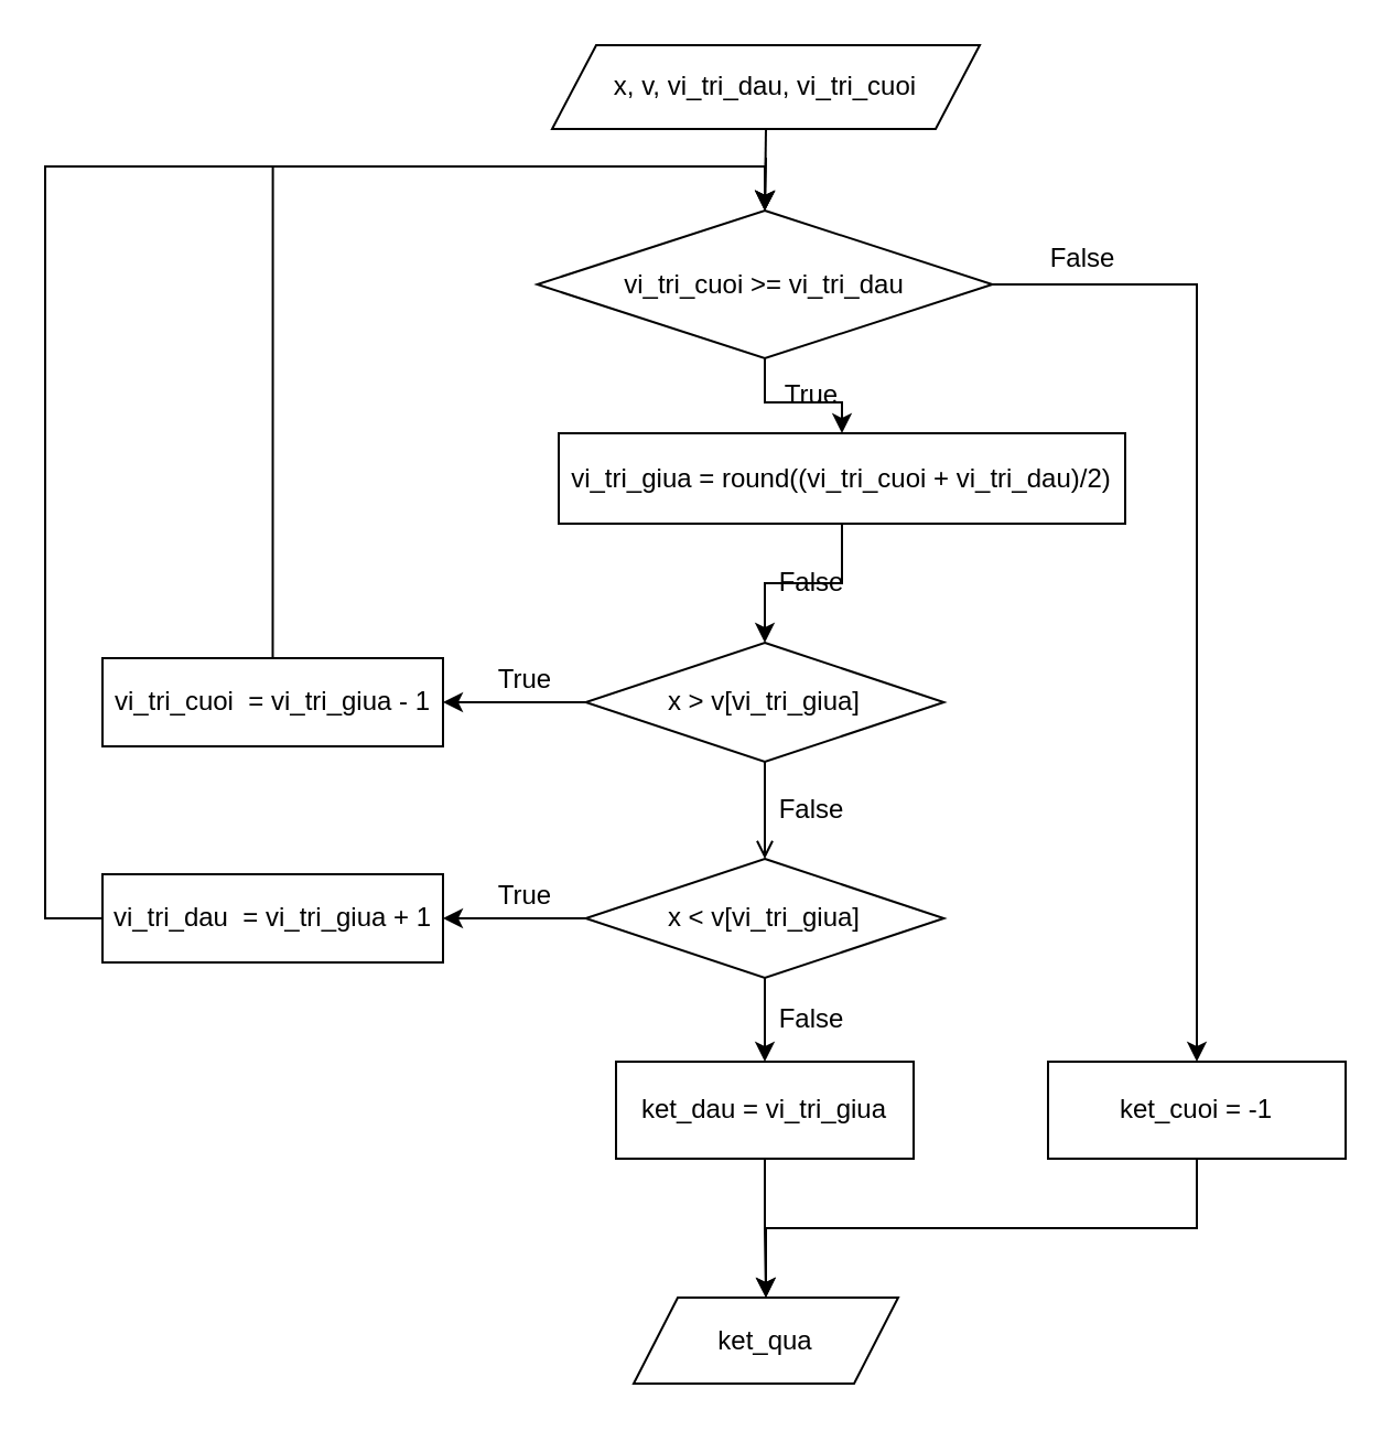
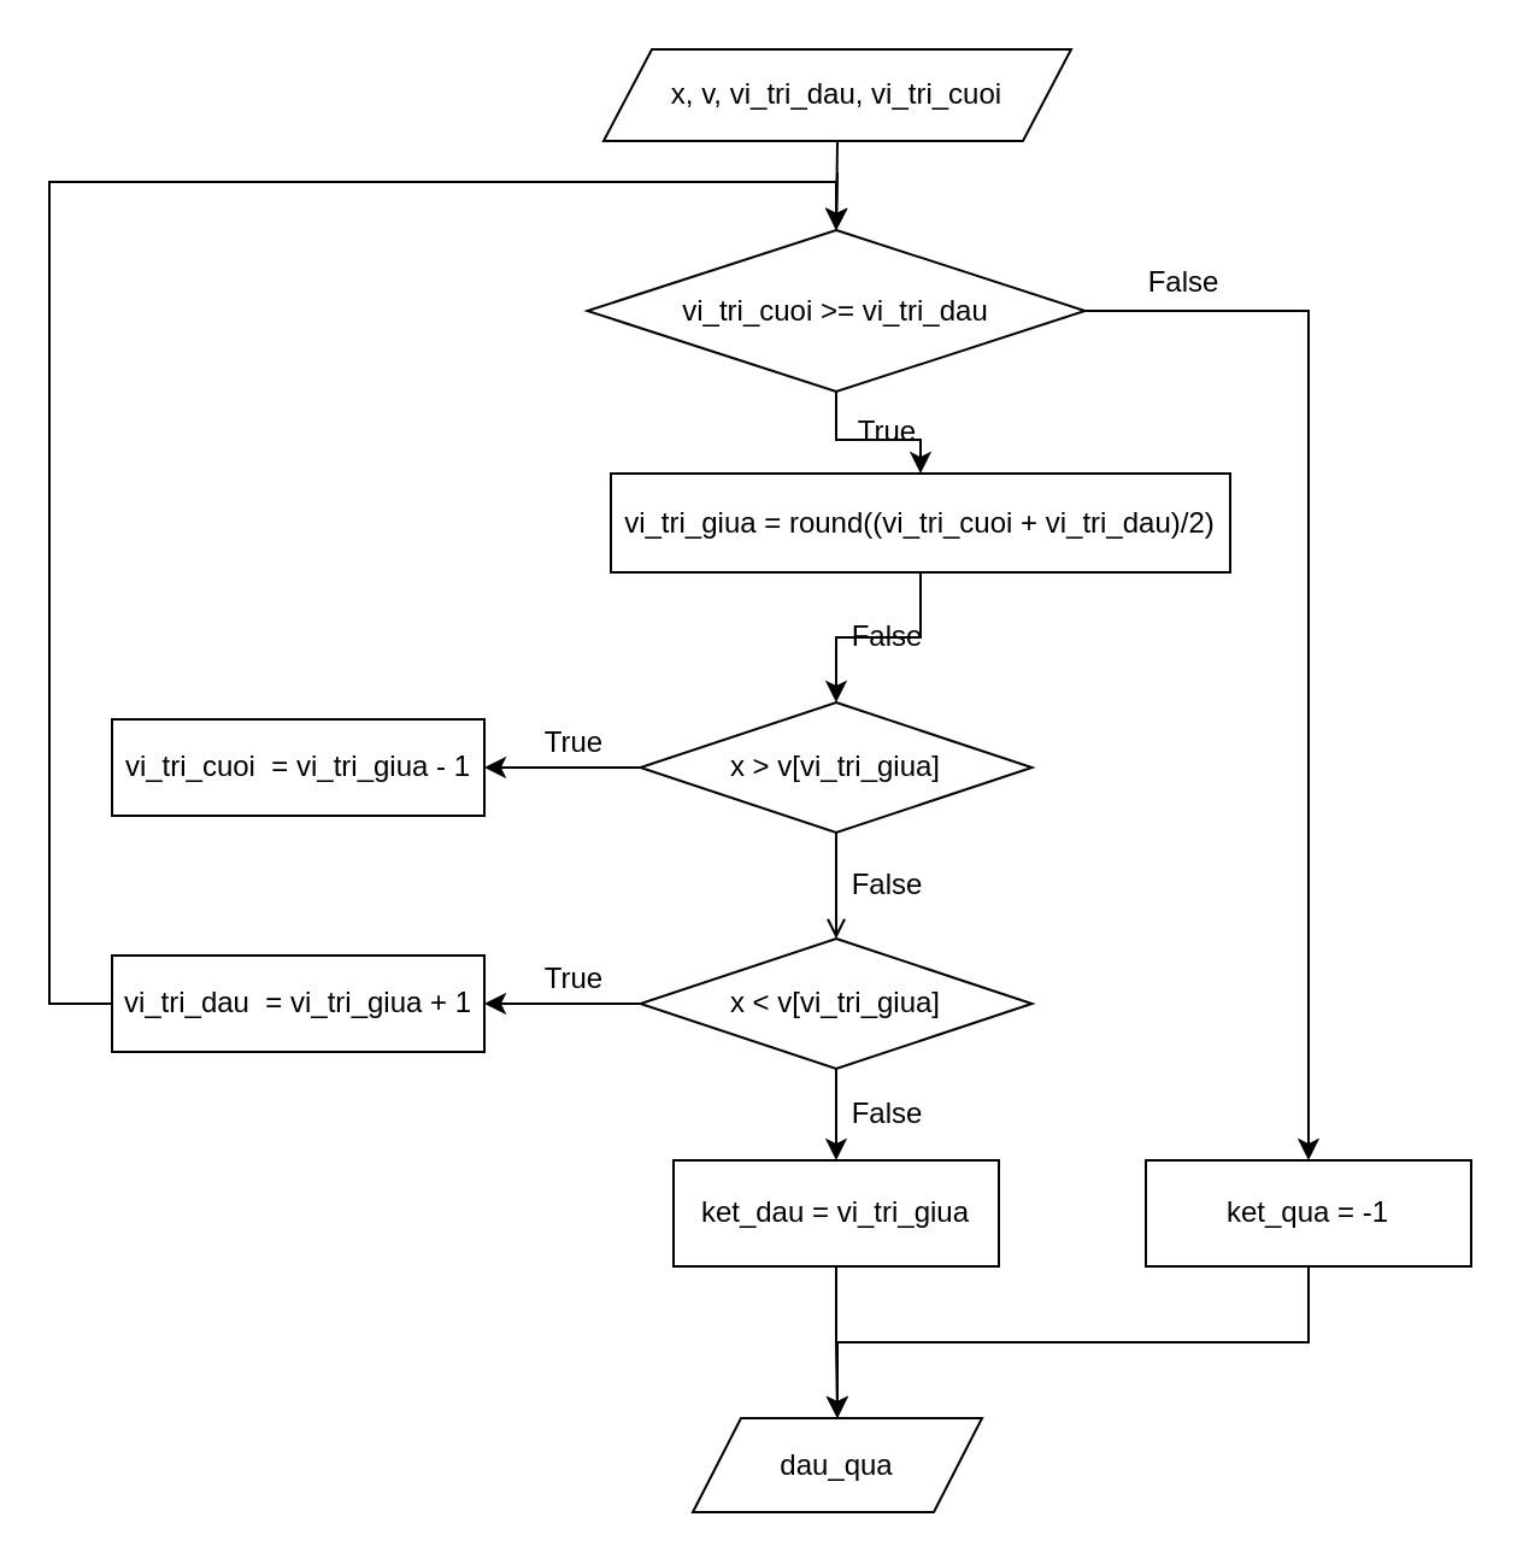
- <mxCell id="11" style="edgeStyle=orthogonalEdgeStyle;rounded=0;orthogonalLoop=1;jettySize=auto;html=1;exitX=0.5;exitY=0;exitDx=0;exitDy=0;entryX=0.5;entryY=0;entryDx=0;entryDy=0;" edge="1" parent="1" source="12" target="5"><mxGeometry relative="1" as="geometry"><mxPoint x="157" y="64" as="targetPoint" /></mxGeometry></mxCell>
- <mxCell id="21" value="ket_cuoi = -1" style="rounded=0;whiteSpace=wrap;html=1;" vertex="1" parent="1"><mxGeometry x="475" y="481" width="135" height="44" as="geometry" /></mxCell>
+ <mxCell id="21" value="ket_qua = -1" style="rounded=0;whiteSpace=wrap;html=1;" vertex="1" parent="1"><mxGeometry x="475" y="481" width="135" height="44" as="geometry" /></mxCell>
- <mxCell id="22" value="ket_qua" style="shape=parallelogram;perimeter=parallelogramPerimeter;whiteSpace=wrap;html=1;fixedSize=1;" vertex="1" parent="1"><mxGeometry x="287" y="588" width="120" height="39" as="geometry" /></mxCell>
+ <mxCell id="22" value="dau_qua" style="shape=parallelogram;perimeter=parallelogramPerimeter;whiteSpace=wrap;html=1;fixedSize=1;" vertex="1" parent="1"><mxGeometry x="287" y="588" width="120" height="39" as="geometry" /></mxCell>
